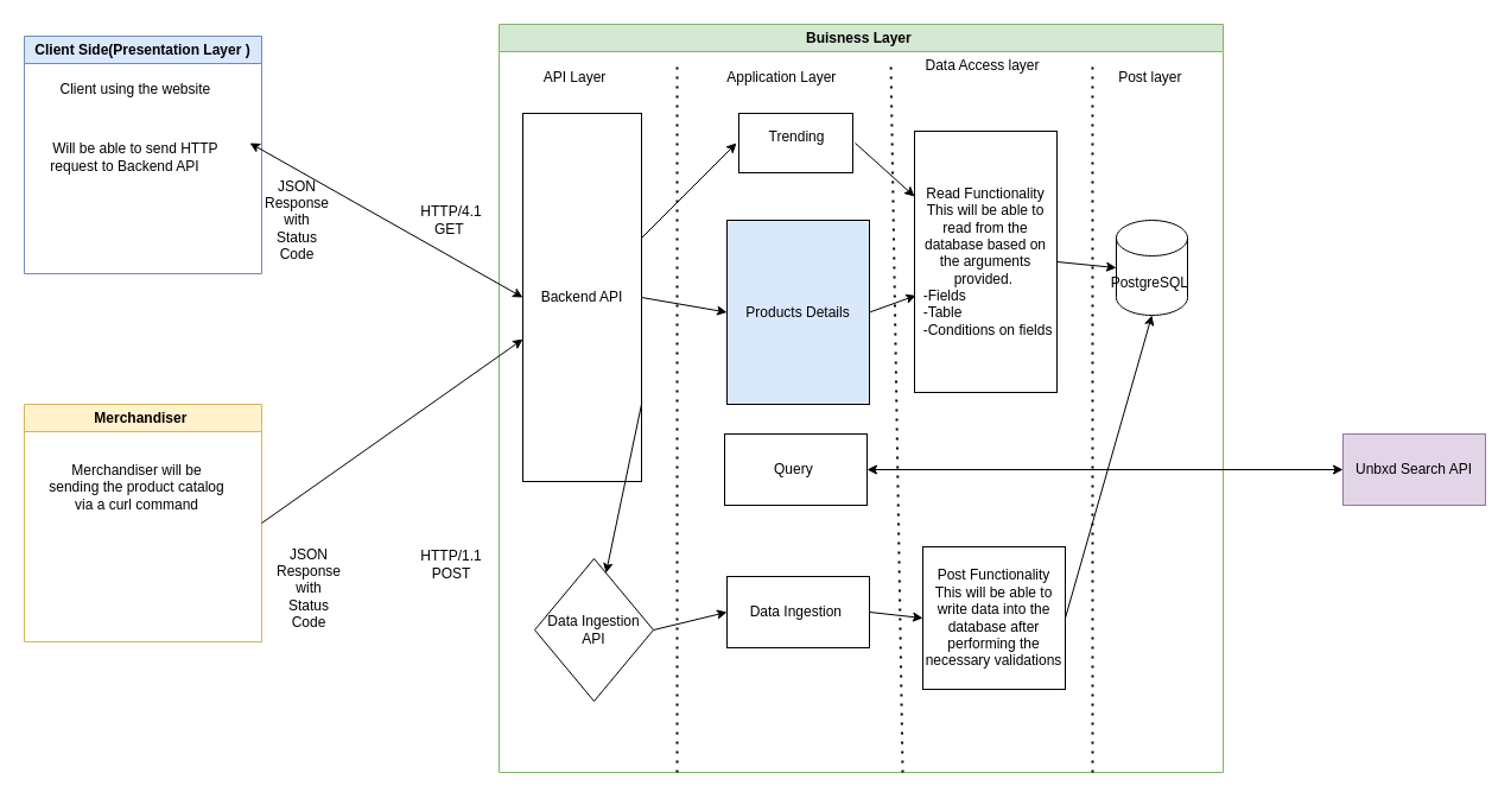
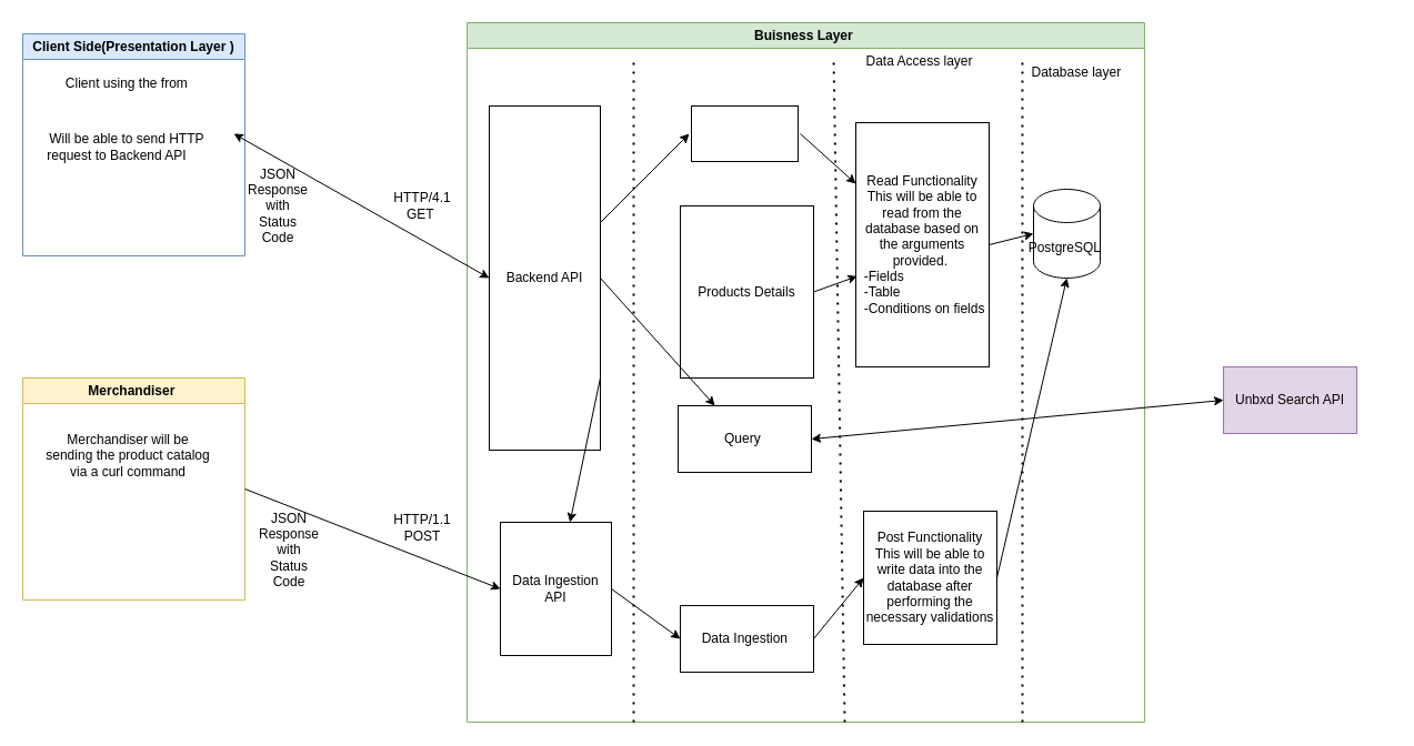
- <mxCell id="7" value="API Layer" style="text;html=1;strokeColor=none;fillColor=none;align=center;verticalAlign=middle;whiteSpace=wrap;rounded=0;" parent="6" vertex="1"><mxGeometry x="34" y="30" width="60" height="30" as="geometry" /></mxCell>
- <mxCell id="10" value="Application Layer&amp;nbsp;" style="text;html=1;strokeColor=none;fillColor=none;align=center;verticalAlign=middle;whiteSpace=wrap;rounded=0;" parent="6" vertex="1"><mxGeometry x="190" y="30" width="100" height="30" as="geometry" /></mxCell>
- <mxCell id="21" value="Post layer&amp;nbsp;" style="text;html=1;align=center;verticalAlign=middle;resizable=0;points=[];autosize=1;strokeColor=none;fillColor=none;" vertex="1" parent="6"><mxGeometry x="495" y="30" width="110" height="30" as="geometry" /></mxCell>
+ <mxCell id="21" value="Database layer&amp;nbsp;" style="text;html=1;align=center;verticalAlign=middle;resizable=0;points=[];autosize=1;strokeColor=none;fillColor=none;" vertex="1" parent="6"><mxGeometry x="495" y="30" width="110" height="30" as="geometry" /></mxCell>
- <mxCell id="3" value="Client using the website&amp;nbsp;" style="text;html=1;align=center;verticalAlign=middle;resizable=0;points=[];autosize=1;strokeColor=none;fillColor=none;" parent="2" vertex="1"><mxGeometry x="20" y="30" width="150" height="30" as="geometry" /></mxCell>
+ <mxCell id="3" value="Client using the from&amp;nbsp;" style="text;html=1;align=center;verticalAlign=middle;resizable=0;points=[];autosize=1;strokeColor=none;fillColor=none;" parent="2" vertex="1"><mxGeometry x="20" y="30" width="150" height="30" as="geometry" /></mxCell>
- <mxCell id="9" value="Trending" style="text;html=1;strokeColor=none;fillColor=none;align=center;verticalAlign=middle;whiteSpace=wrap;rounded=0;" parent="6" vertex="1"><mxGeometry x="220" y="80" width="62" height="30" as="geometry" /></mxCell>
- <mxCell id="16" value="PostgreSQL&amp;nbsp;" style="shape=cylinder3;whiteSpace=wrap;html=1;boundedLbl=1;backgroundOutline=1;size=15;" parent="6" vertex="1"><mxGeometry x="520" y="165" width="60" height="80" as="geometry" /></mxCell>
+ <mxCell id="16" value="PostgreSQL&amp;nbsp;" style="shape=cylinder3;whiteSpace=wrap;html=1;boundedLbl=1;backgroundOutline=1;size=15;" parent="6" vertex="1"><mxGeometry x="510" y="150" width="60" height="80" as="geometry" /></mxCell>
- <mxCell id="18" value="" style="endArrow=classic;html=1;rounded=0;exitX=1;exitY=0.5;exitDx=0;exitDy=0;entryX=0;entryY=0.5;entryDx=0;entryDy=0;" parent="6" source="12" target="14" edge="1"><mxGeometry width="50" height="50" relative="1" as="geometry"><mxPoint x="130" y="270" as="sourcePoint" /><mxPoint x="180" y="220" as="targetPoint" /></mxGeometry></mxCell>
+ <mxCell id="18" value="" style="endArrow=classic;html=1;rounded=0;exitX=1;exitY=0.5;exitDx=0;exitDy=0;" parent="6" source="12" target="15" edge="1"><mxGeometry width="50" height="50" relative="1" as="geometry"><mxPoint x="130" y="270" as="sourcePoint" /><mxPoint x="180" y="220" as="targetPoint" /></mxGeometry></mxCell>
- <mxCell id="14" value="Products Details" style="rounded=0;whiteSpace=wrap;html=1;fillColor=#dae8fc;" parent="6" vertex="1"><mxGeometry x="192" y="165" width="120" height="155" as="geometry" /></mxCell>
+ <mxCell id="14" value="Products Details" style="rounded=0;whiteSpace=wrap;html=1;" parent="6" vertex="1"><mxGeometry x="192" y="165" width="120" height="155" as="geometry" /></mxCell>
- <mxCell id="36" value="" style="endArrow=classic;html=1;rounded=0;exitX=1;exitY=0.5;exitDx=0;exitDy=0;" parent="1" source="28" target="12" edge="1"><mxGeometry width="50" height="50" relative="1" as="geometry"><mxPoint x="550" y="290" as="sourcePoint" /><mxPoint x="600" y="240" as="targetPoint" /></mxGeometry></mxCell>
+ <mxCell id="36" value="" style="endArrow=classic;html=1;rounded=0;exitX=1;exitY=0.5;exitDx=0;exitDy=0;entryX=0;entryY=0.5;entryDx=0;entryDy=0;" parent="1" source="28" target="13" edge="1"><mxGeometry width="50" height="50" relative="1" as="geometry"><mxPoint x="550" y="290" as="sourcePoint" /><mxPoint x="600" y="240" as="targetPoint" /></mxGeometry></mxCell>
- <mxCell id="30" value="Unbxd Search API" style="rounded=0;whiteSpace=wrap;html=1;fillColor=#e1d5e7;strokeColor=#9673a6;" parent="1" vertex="1"><mxGeometry x="1131" y="365" width="120" height="60" as="geometry" /></mxCell>
+ <mxCell id="30" value="Unbxd Search API" style="rounded=0;whiteSpace=wrap;html=1;fillColor=#e1d5e7;strokeColor=#9673a6;" parent="1" vertex="1"><mxGeometry x="1101" y="330" width="120" height="60" as="geometry" /></mxCell>
- <mxCell id="11" value="Data Ingestion&amp;nbsp;" style="rounded=0;whiteSpace=wrap;html=1;" parent="6" vertex="1"><mxGeometry x="192" y="465" width="120" height="60" as="geometry" /></mxCell>
+ <mxCell id="11" value="Data Ingestion&amp;nbsp;" style="rounded=0;whiteSpace=wrap;html=1;" parent="6" vertex="1"><mxGeometry x="192" y="525" width="120" height="60" as="geometry" /></mxCell>
- <mxCell id="13" value="Data Ingestion API" style="rhombus;whiteSpace=wrap;html=1;" parent="6" vertex="1"><mxGeometry x="30" y="450" width="100" height="120" as="geometry" /></mxCell>
+ <mxCell id="13" value="Data Ingestion API" style="rounded=0;whiteSpace=wrap;html=1;" parent="6" vertex="1"><mxGeometry x="30" y="450" width="100" height="120" as="geometry" /></mxCell>
